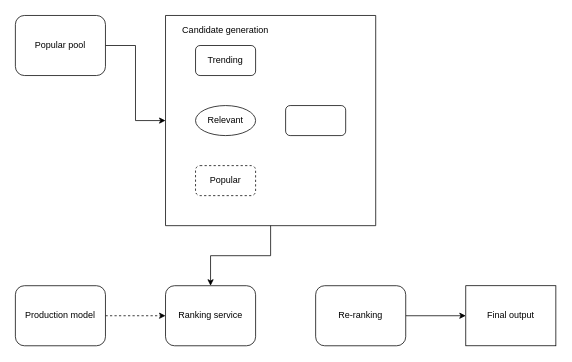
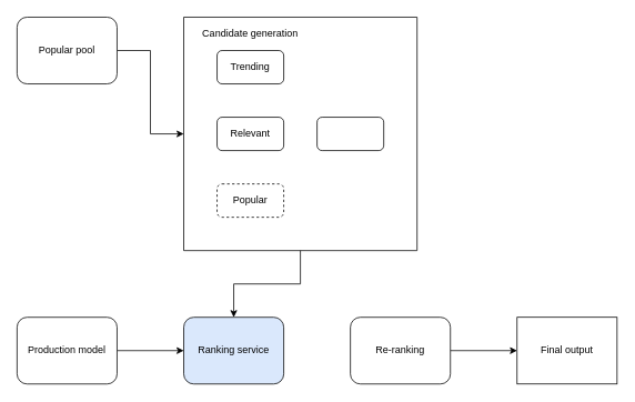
- <mxCell id="14" value="Relevant" style="ellipse;whiteSpace=wrap;html=1;" vertex="1" parent="11"><mxGeometry x="40" y="120" width="80" height="40" as="geometry" /></mxCell>
+ <mxCell id="14" value="Relevant" style="rounded=1;whiteSpace=wrap;html=1;" vertex="1" parent="11"><mxGeometry x="40" y="120" width="80" height="40" as="geometry" /></mxCell>
- <mxCell id="4" style="edgeStyle=orthogonalEdgeStyle;rounded=0;orthogonalLoop=1;jettySize=auto;html=1;exitX=1;exitY=0.5;exitDx=0;exitDy=0;entryX=0;entryY=0.5;entryDx=0;entryDy=0;dashed=1;" edge="1" parent="1" source="5" target="6"><mxGeometry relative="1" as="geometry" /></mxCell>
+ <mxCell id="4" style="edgeStyle=orthogonalEdgeStyle;rounded=0;orthogonalLoop=1;jettySize=auto;html=1;exitX=1;exitY=0.5;exitDx=0;exitDy=0;entryX=0;entryY=0.5;entryDx=0;entryDy=0;" edge="1" parent="1" source="5" target="6"><mxGeometry relative="1" as="geometry" /></mxCell>
- <mxCell id="6" value="Ranking service" style="rounded=1;whiteSpace=wrap;html=1;" parent="1" vertex="1"><mxGeometry x="220" y="380" width="120" height="80" as="geometry" /></mxCell>
+ <mxCell id="6" value="Ranking service" style="rounded=1;whiteSpace=wrap;html=1;fillColor=#dae8fc;" parent="1" vertex="1"><mxGeometry x="220" y="380" width="120" height="80" as="geometry" /></mxCell>
